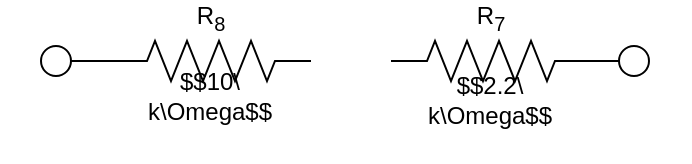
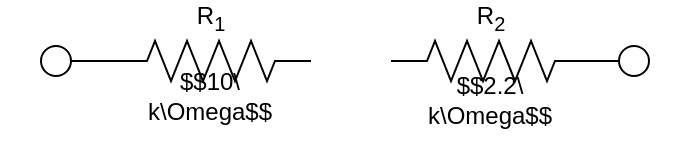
- <mxCell id="4" value="R&lt;sub&gt;8&lt;/sub&gt;" style="pointerEvents=1;verticalLabelPosition=top;shadow=0;dashed=0;align=center;html=1;verticalAlign=bottom;shape=mxgraph.electrical.resistors.resistor_2;labelPosition=center;" parent="1" vertex="1"><mxGeometry x="55" y="20" width="100" height="20" as="geometry" /></mxCell>
+ <mxCell id="4" value="R&lt;sub&gt;1&lt;/sub&gt;" style="pointerEvents=1;verticalLabelPosition=top;shadow=0;dashed=0;align=center;html=1;verticalAlign=bottom;shape=mxgraph.electrical.resistors.resistor_2;labelPosition=center;" parent="1" vertex="1"><mxGeometry x="55" y="20" width="100" height="20" as="geometry" /></mxCell>
- <mxCell id="6" value="R&lt;sub&gt;7&lt;/sub&gt;" style="pointerEvents=1;verticalLabelPosition=top;shadow=0;dashed=0;align=center;html=1;verticalAlign=bottom;shape=mxgraph.electrical.resistors.resistor_2;labelPosition=center;" parent="1" vertex="1"><mxGeometry x="195" y="20" width="100" height="20" as="geometry" /></mxCell>
+ <mxCell id="6" value="R&lt;sub&gt;2&lt;/sub&gt;" style="pointerEvents=1;verticalLabelPosition=top;shadow=0;dashed=0;align=center;html=1;verticalAlign=bottom;shape=mxgraph.electrical.resistors.resistor_2;labelPosition=center;" parent="1" vertex="1"><mxGeometry x="195" y="20" width="100" height="20" as="geometry" /></mxCell>
